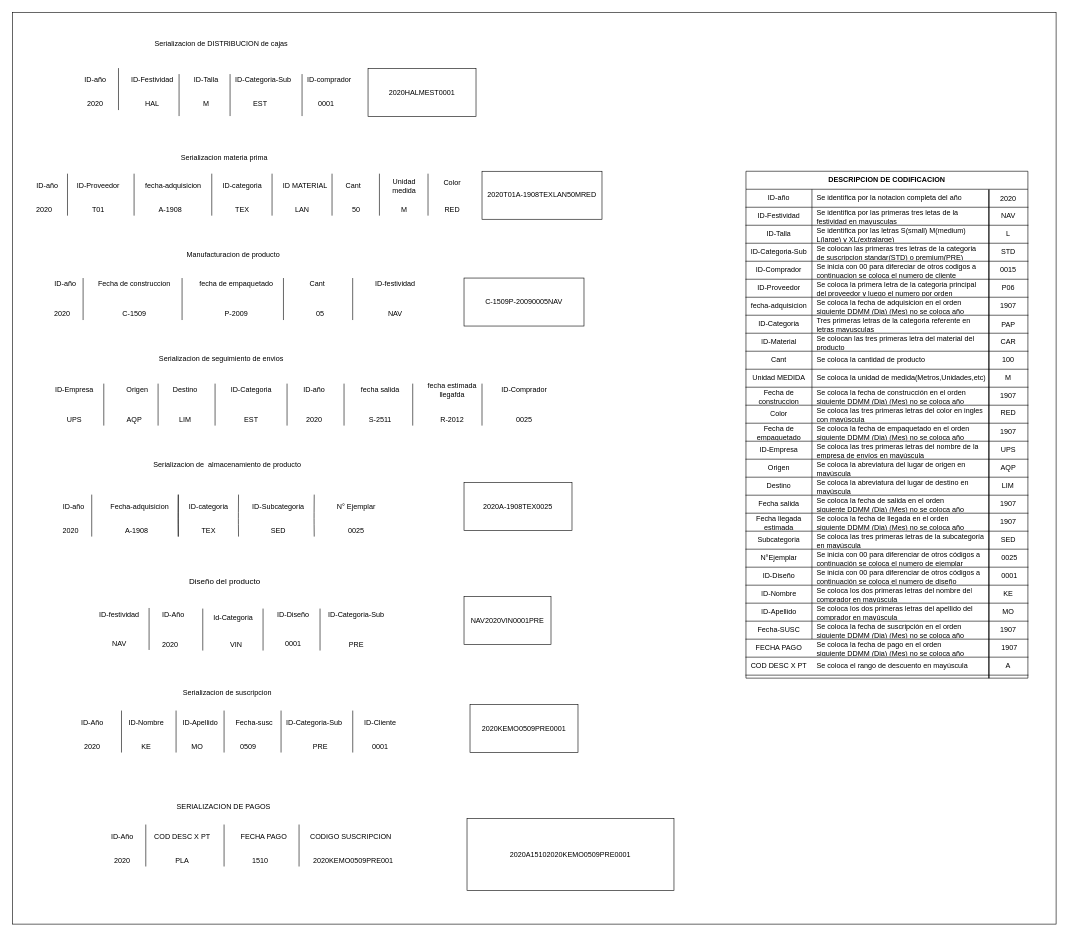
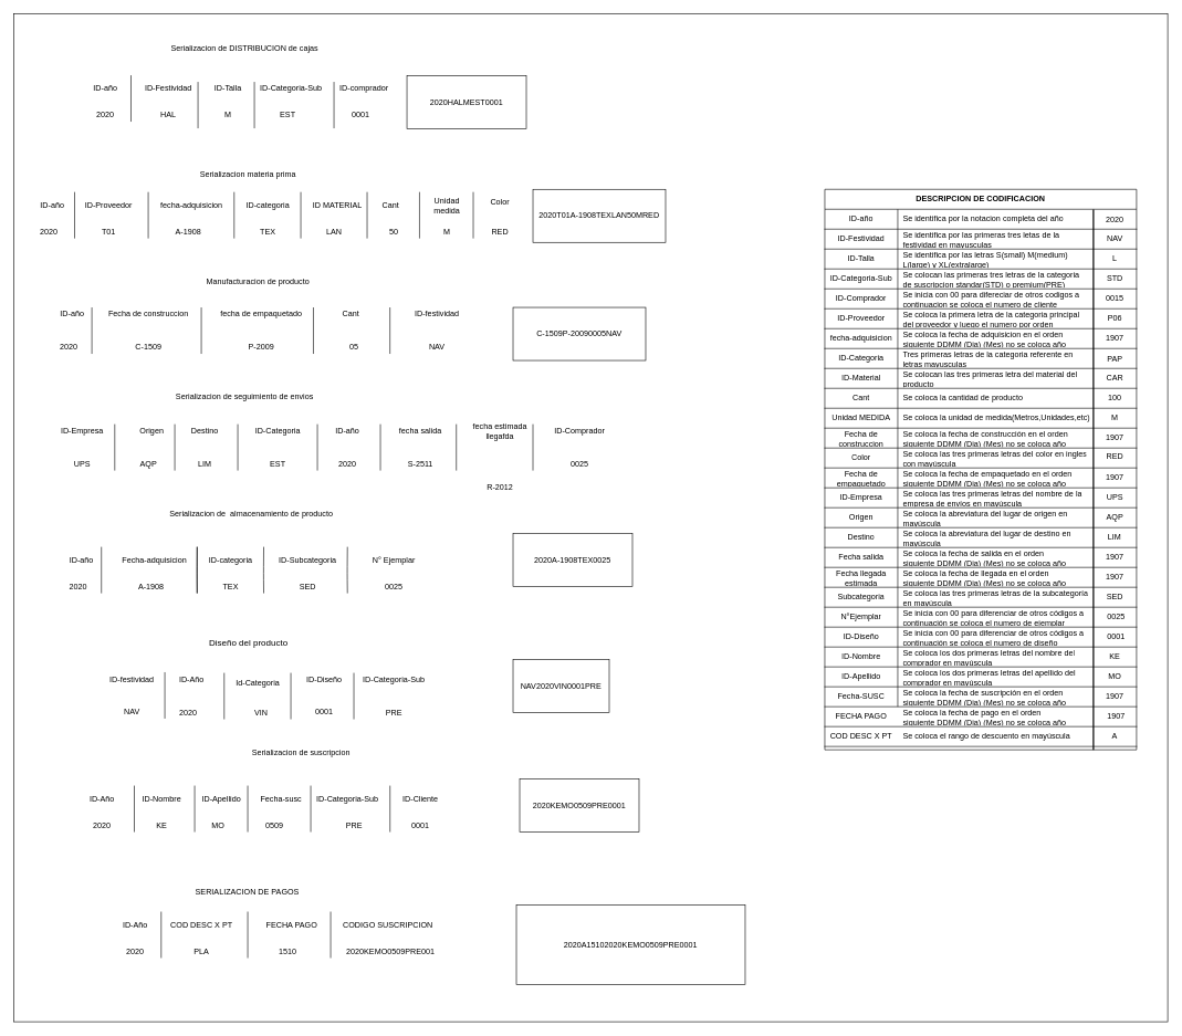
- <mxCell id="52" value="R-2012" style="text;html=1;align=center;verticalAlign=middle;resizable=0;points=[];autosize=1;" parent="1" vertex="1"><mxGeometry x="728" y="689" width="50" height="20" as="geometry" /></mxCell>
+ <mxCell id="52" value="R-2012" style="text;html=1;align=center;verticalAlign=middle;resizable=0;points=[];autosize=1;" parent="1" vertex="1"><mxGeometry x="728" y="724" width="50" height="20" as="geometry" /></mxCell>
- <mxCell id="115" value="Serializacion de suscripcion" style="text;html=1;align=center;verticalAlign=middle;resizable=0;points=[];autosize=1;" parent="1" vertex="1"><mxGeometry x="298" y="1144" width="160" height="20" as="geometry" /></mxCell>
+ <mxCell id="115" value="Serializacion de suscripcion" style="text;html=1;align=center;verticalAlign=middle;resizable=0;points=[];autosize=1;" parent="1" vertex="1"><mxGeometry x="373" y="1124" width="160" height="20" as="geometry" /></mxCell>
